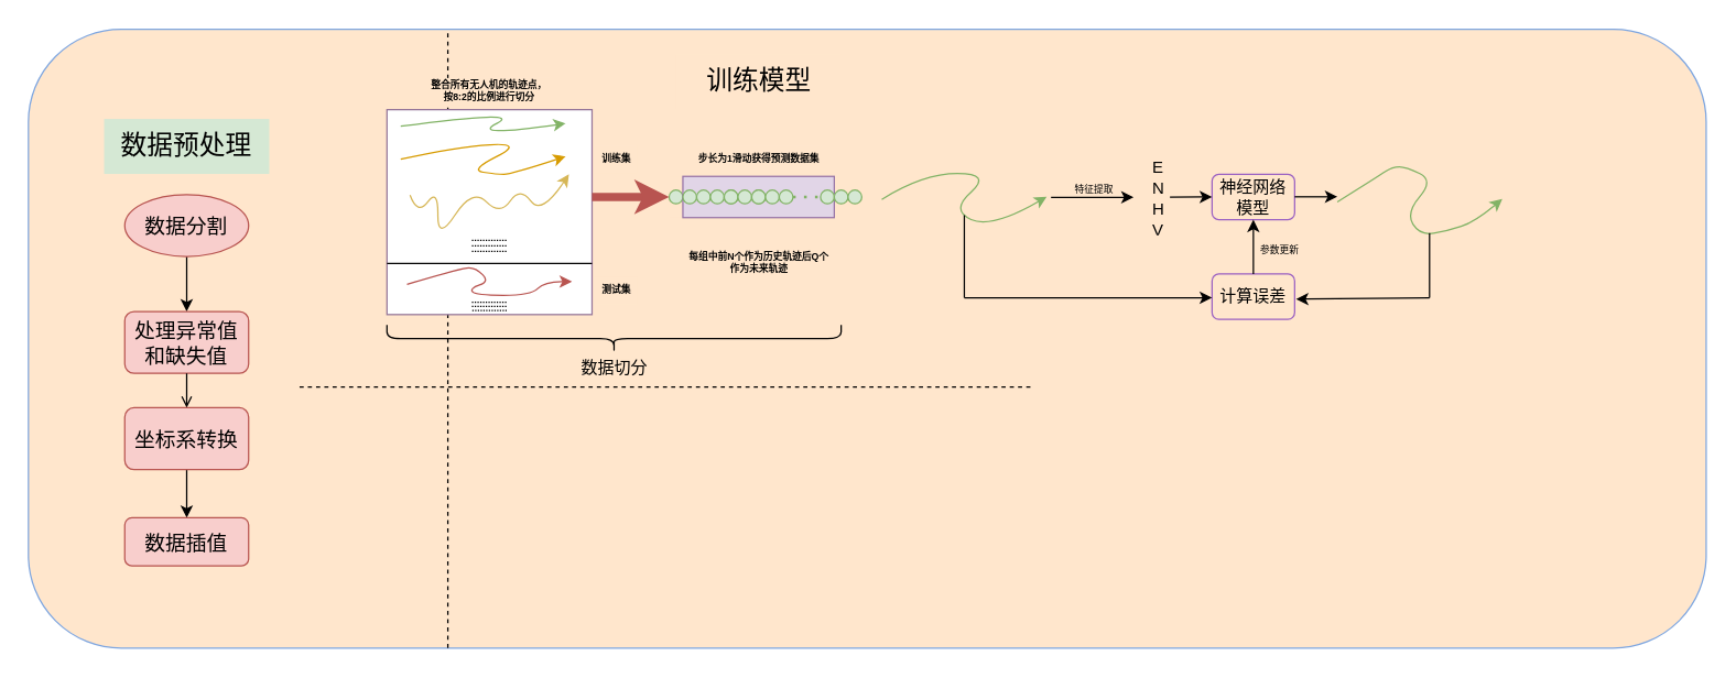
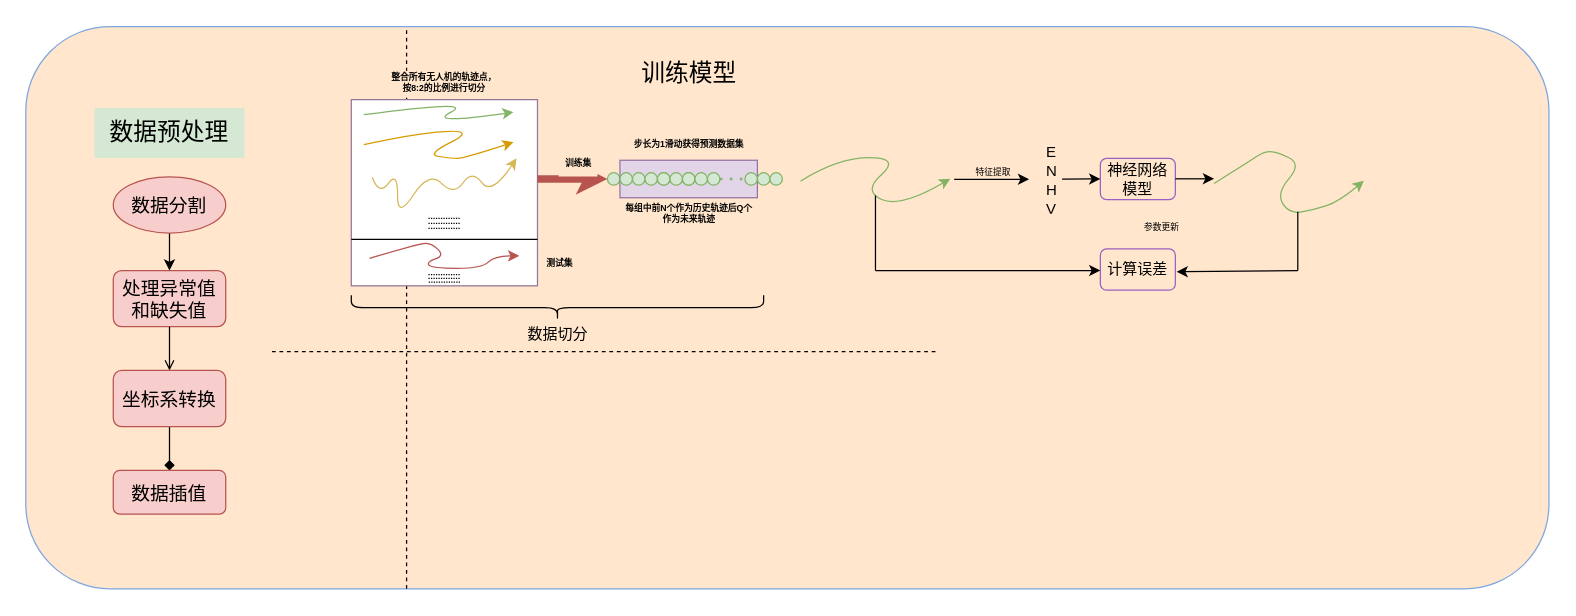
- <mxCell id="47" value="训练集" style="rounded=0;whiteSpace=wrap;html=1;fontSize=7;fillColor=#ffe6cc;strokeColor=none;fontStyle=1" vertex="1" parent="1"><mxGeometry x="431.5" y="105.75" width="31" height="20" as="geometry" /></mxCell>
+ <mxCell id="47" value="训练集" style="rounded=0;whiteSpace=wrap;html=1;fontSize=7;fillColor=#ffe6cc;strokeColor=none;fontStyle=1" vertex="1" parent="1"><mxGeometry x="446.5" y="120.75" width="31" height="20" as="geometry" /></mxCell>
- <mxCell id="72" value="" style="endArrow=classic;html=1;rounded=0;entryX=0.5;entryY=1;entryDx=0;entryDy=0;exitX=0.5;exitY=0;exitDx=0;exitDy=0;" edge="1" parent="1" source="68" target="63"><mxGeometry width="50" height="50" relative="1" as="geometry"><mxPoint x="830" y="346" as="sourcePoint" /><mxPoint x="880" y="296" as="targetPoint" /></mxGeometry></mxCell>
- <mxCell id="32" value="每组中前N个作为历史轨迹后Q个作为未来轨迹" style="rounded=0;whiteSpace=wrap;html=1;fontSize=7;fillColor=#ffe6cc;strokeColor=none;fontStyle=1" vertex="1" parent="1"><mxGeometry x="495.5" y="180.75" width="110" height="20" as="geometry" /></mxCell>
+ <mxCell id="32" value="每组中前N个作为历史轨迹后Q个作为未来轨迹" style="rounded=0;whiteSpace=wrap;html=1;fontSize=7;fillColor=#ffe6cc;strokeColor=none;fontStyle=1" vertex="1" parent="1"><mxGeometry x="495.5" y="160.75" width="110" height="20" as="geometry" /></mxCell>
- <mxCell id="8" value="处理异常值和缺失值" style="rounded=1;whiteSpace=wrap;html=1;fillColor=#f8cecc;strokeColor=#b85450;fontSize=15;" vertex="1" parent="1"><mxGeometry x="90" y="226" width="90" height="45" as="geometry" /></mxCell>
+ <mxCell id="8" value="处理异常值和缺失值" style="rounded=1;whiteSpace=wrap;html=1;fillColor=#f8cecc;strokeColor=#b85450;fontSize=15;" vertex="1" parent="1"><mxGeometry x="90" y="216" width="90" height="45" as="geometry" /></mxCell>
- <mxCell id="7" value="" style="edgeStyle=orthogonalEdgeStyle;rounded=0;orthogonalLoop=1;jettySize=auto;html=1;" edge="1" parent="1" source="11" target="9"><mxGeometry relative="1" as="geometry" /></mxCell>
+ <mxCell id="7" value="" style="edgeStyle=orthogonalEdgeStyle;rounded=0;orthogonalLoop=1;jettySize=auto;html=1;endArrow=diamond;" edge="1" parent="1" source="11" target="9"><mxGeometry relative="1" as="geometry" /></mxCell>
